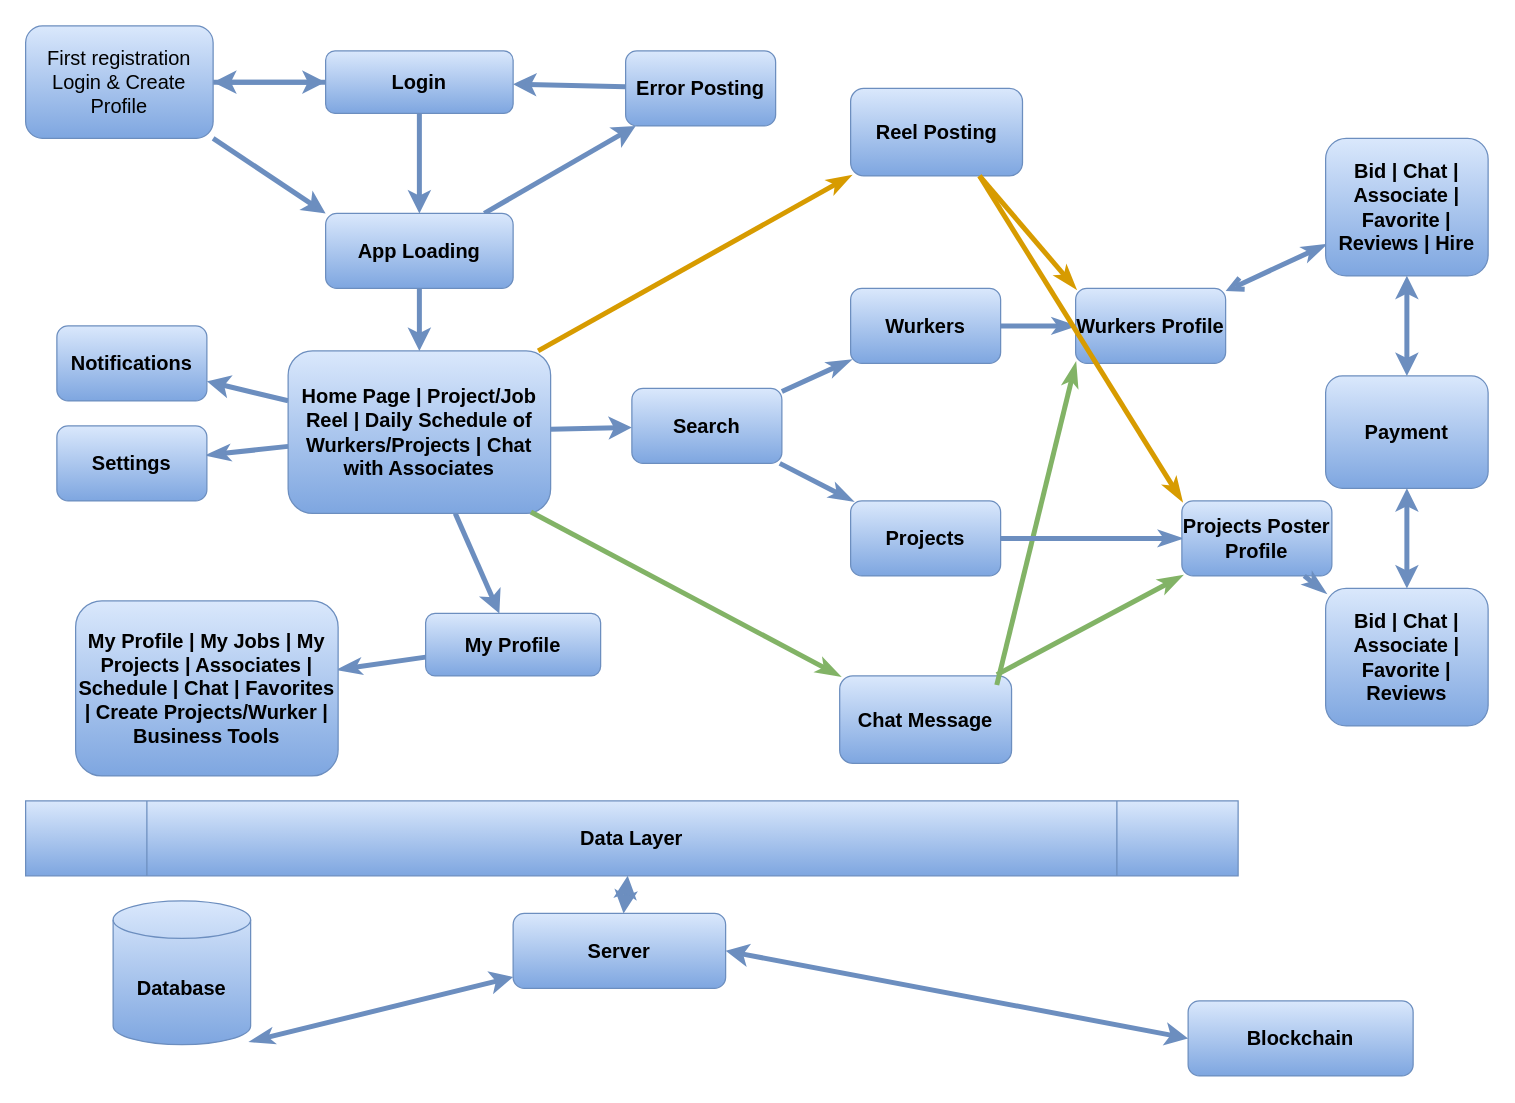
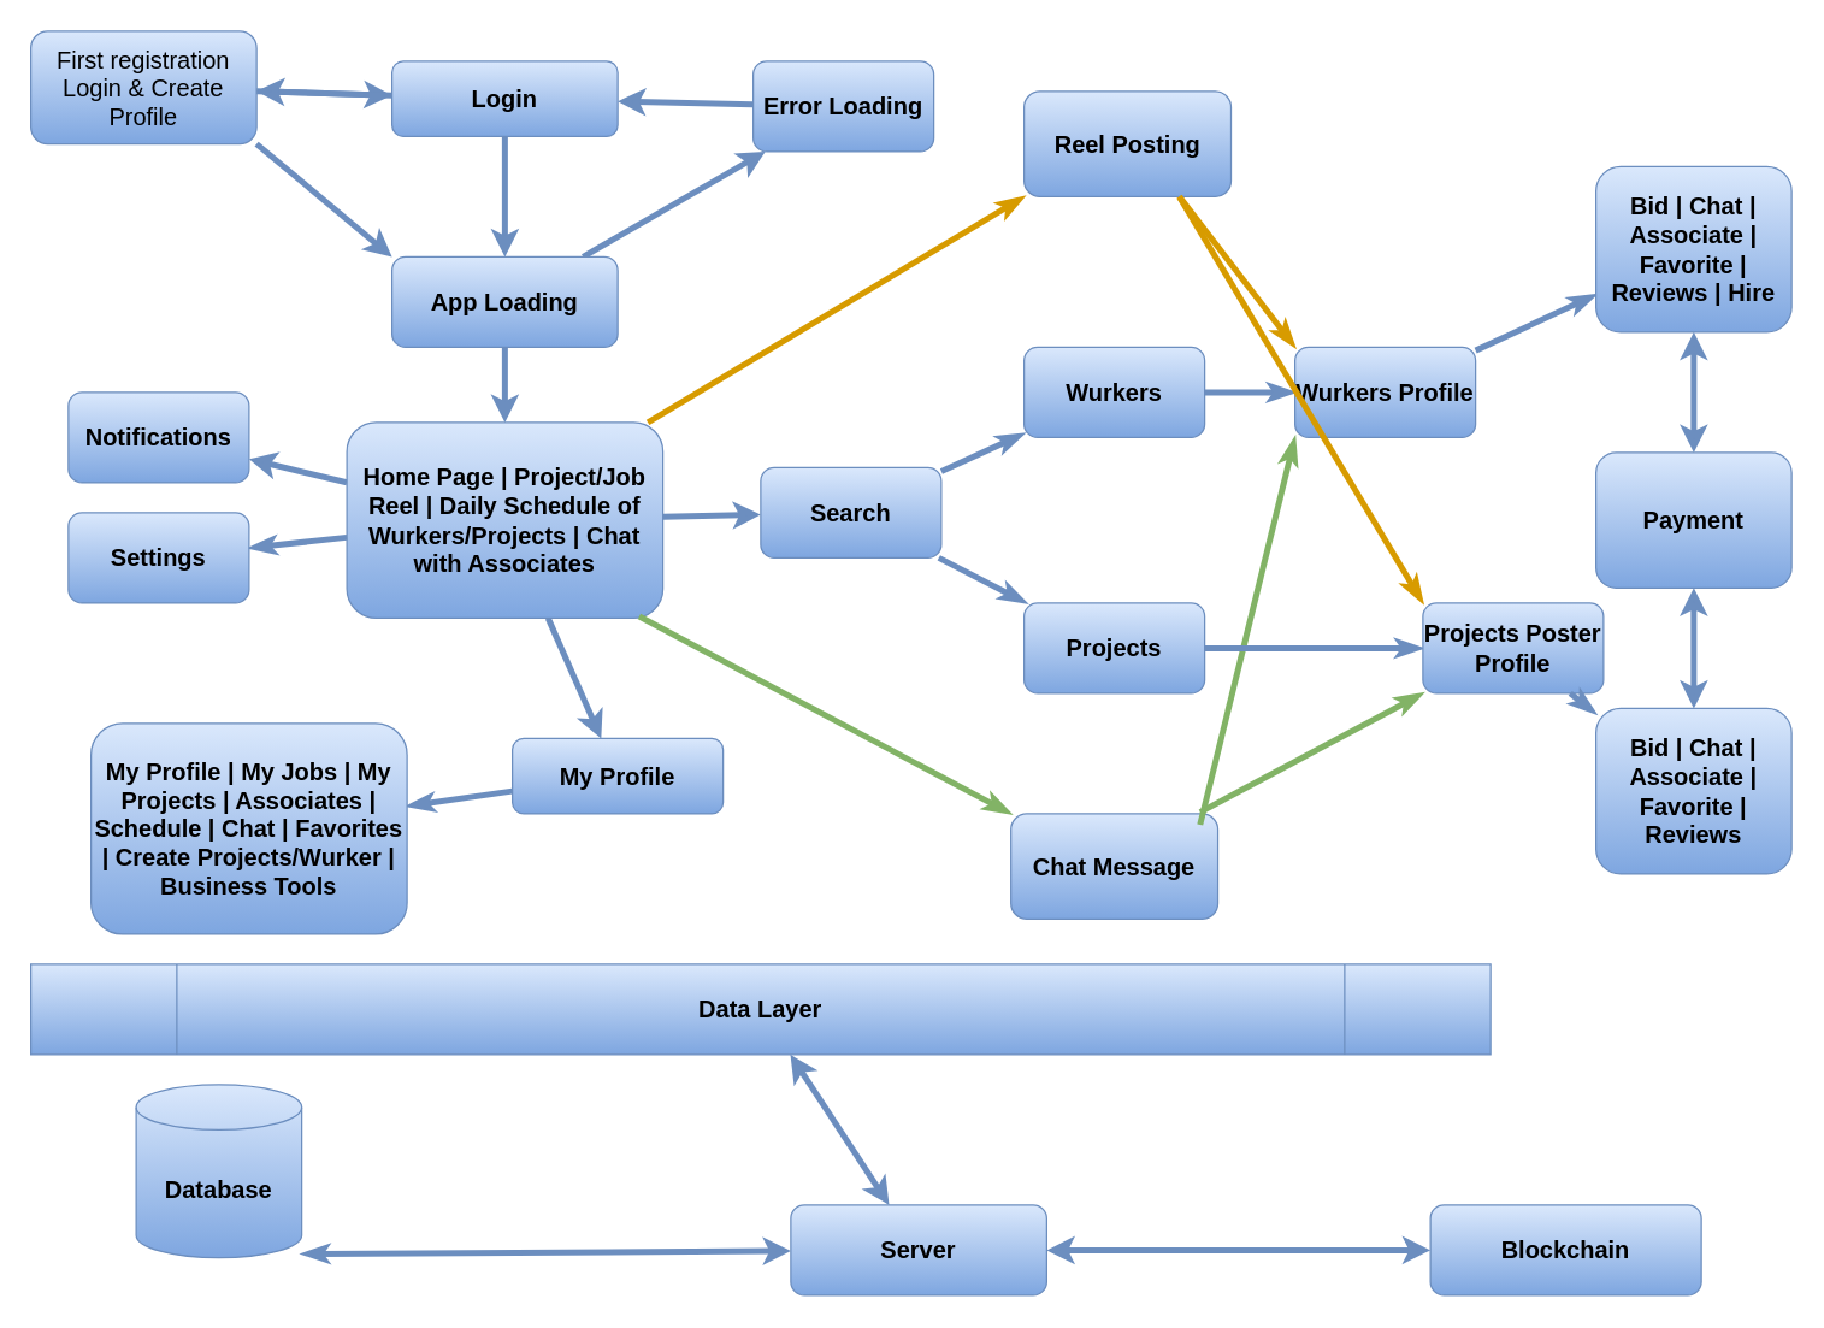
- <mxCell id="6" value="&lt;font style=&quot;font-size: 16px&quot;&gt;First registration Login &amp;amp; Create Profile&lt;/font&gt;" style="rounded=1;whiteSpace=wrap;html=1;gradientColor=#7ea6e0;fillColor=#dae8fc;strokeColor=#6c8ebf;fontColor=#000000;" vertex="1" parent="1"><mxGeometry x="20" y="20" width="150" height="90" as="geometry" /></mxCell>
+ <mxCell id="6" value="&lt;font style=&quot;font-size: 16px&quot;&gt;First registration Login &amp;amp; Create Profile&lt;/font&gt;" style="rounded=1;whiteSpace=wrap;html=1;gradientColor=#7ea6e0;fillColor=#dae8fc;strokeColor=#6c8ebf;fontColor=#000000;" vertex="1" parent="1"><mxGeometry x="20" y="20" width="150" height="75" as="geometry" /></mxCell>
- <mxCell id="16" value="&lt;span style=&quot;font-size: 16px&quot;&gt;Error Posting&lt;/span&gt;" style="whiteSpace=wrap;html=1;rounded=1;gradientColor=#7ea6e0;fillColor=#dae8fc;strokeColor=#6c8ebf;fontColor=#000000;fontStyle=1" vertex="1" parent="1"><mxGeometry y="40" width="120" height="60" as="geometry" x="500" /></mxCell>
+ <mxCell id="16" value="&lt;span style=&quot;font-size: 16px&quot;&gt;Error Loading&lt;/span&gt;" style="whiteSpace=wrap;html=1;rounded=1;gradientColor=#7ea6e0;fillColor=#dae8fc;strokeColor=#6c8ebf;fontColor=#000000;fontStyle=1" vertex="1" parent="1"><mxGeometry y="40" width="120" height="60" as="geometry" x="500" /></mxCell>
- <mxCell id="29" value="&lt;span style=&quot;font-size: 16px&quot;&gt;Reel Posting&lt;/span&gt;" style="whiteSpace=wrap;html=1;rounded=1;gradientColor=#7ea6e0;fillColor=#dae8fc;strokeColor=#6c8ebf;fontColor=#000000;fontStyle=1" vertex="1" parent="1"><mxGeometry x="680" y="70" width="137.5" height="70" as="geometry" /></mxCell>
+ <mxCell id="29" value="&lt;span style=&quot;font-size: 16px&quot;&gt;Reel Posting&lt;/span&gt;" style="whiteSpace=wrap;html=1;rounded=1;gradientColor=#7ea6e0;fillColor=#dae8fc;strokeColor=#6c8ebf;fontColor=#000000;fontStyle=1" vertex="1" parent="1"><mxGeometry x="680" y="60" width="137.5" height="70" as="geometry" /></mxCell>
- <mxCell id="38" value="" style="edgeStyle=none;curved=1;html=1;startArrow=classicThin;startFill=1;endArrow=open;endFill=0;strokeWidth=4;gradientColor=#7ea6e0;fillColor=#dae8fc;strokeColor=#6c8ebf;fontColor=#000000;fontStyle=1;" edge="1" parent="1" source="40" target="33"><mxGeometry relative="1" as="geometry" /></mxCell>
+ <mxCell id="38" value="" style="edgeStyle=none;curved=1;html=1;startArrow=classicThin;startFill=1;endArrow=none;endFill=0;strokeWidth=4;gradientColor=#7ea6e0;fillColor=#dae8fc;strokeColor=#6c8ebf;fontColor=#000000;fontStyle=1" edge="1" parent="1" source="40" target="33"><mxGeometry relative="1" as="geometry" /></mxCell>
- <mxCell id="49" value="&lt;font style=&quot;font-size: 16px&quot;&gt;Server&lt;/font&gt;" style="rounded=1;whiteSpace=wrap;html=1;gradientColor=#7ea6e0;fillColor=#dae8fc;strokeColor=#6c8ebf;fontColor=#000000;fontStyle=1" vertex="1" parent="1"><mxGeometry x="410" y="730" width="170" height="60" as="geometry" /></mxCell>
+ <mxCell id="49" value="&lt;font style=&quot;font-size: 16px&quot;&gt;Server&lt;/font&gt;" style="rounded=1;whiteSpace=wrap;html=1;gradientColor=#7ea6e0;fillColor=#dae8fc;strokeColor=#6c8ebf;fontColor=#000000;fontStyle=1" vertex="1" parent="1"><mxGeometry x="525" y="800" width="170" height="60" as="geometry" /></mxCell>
